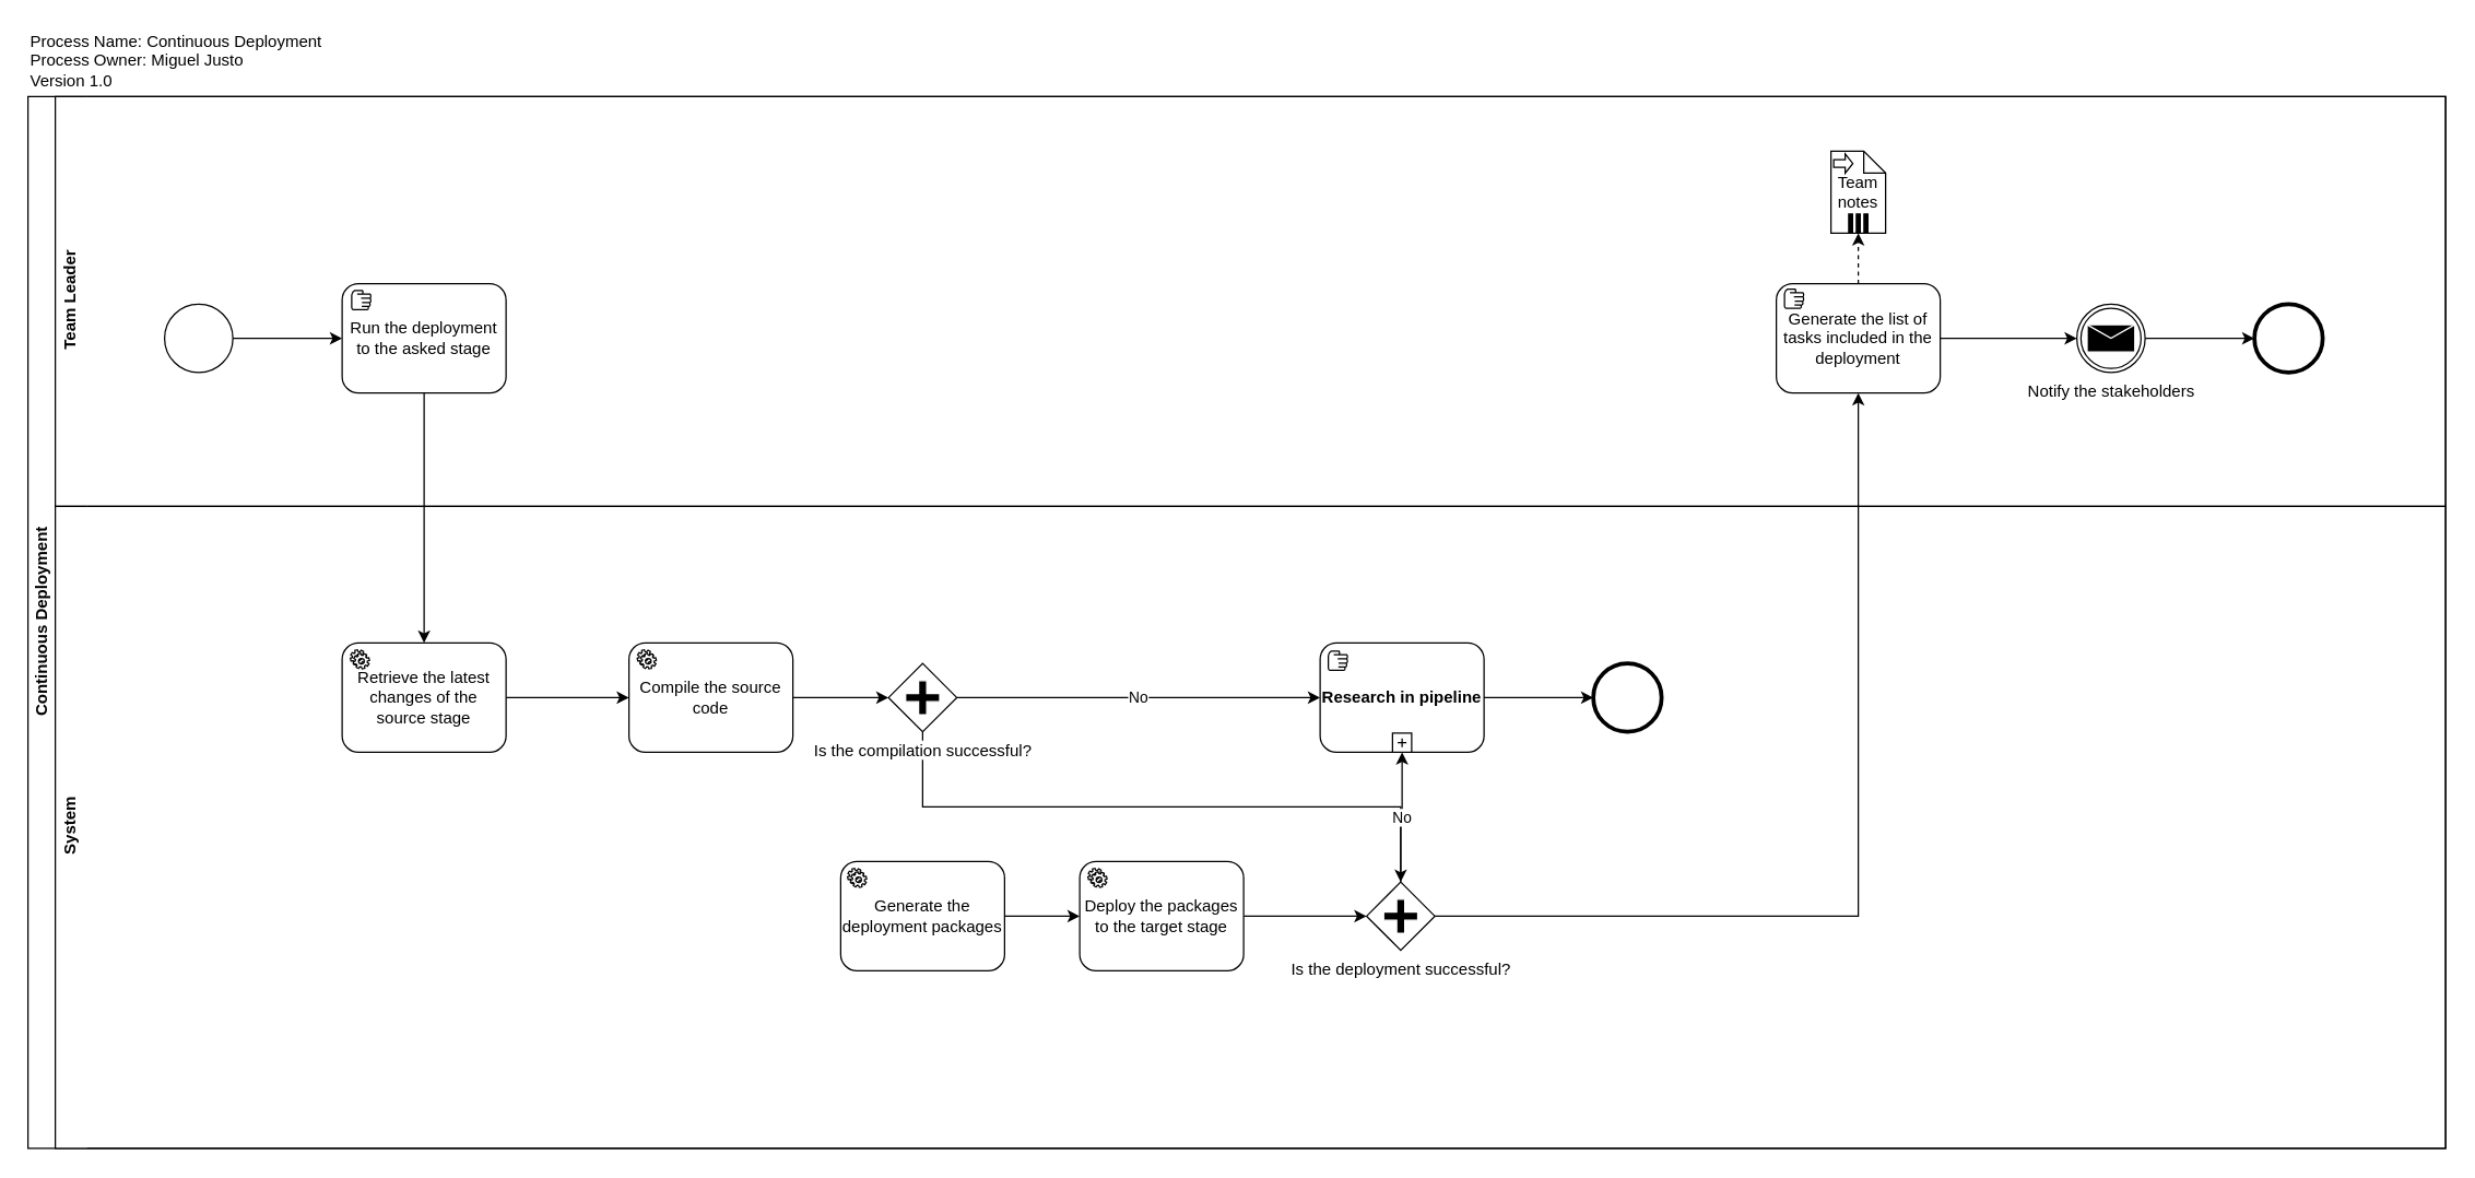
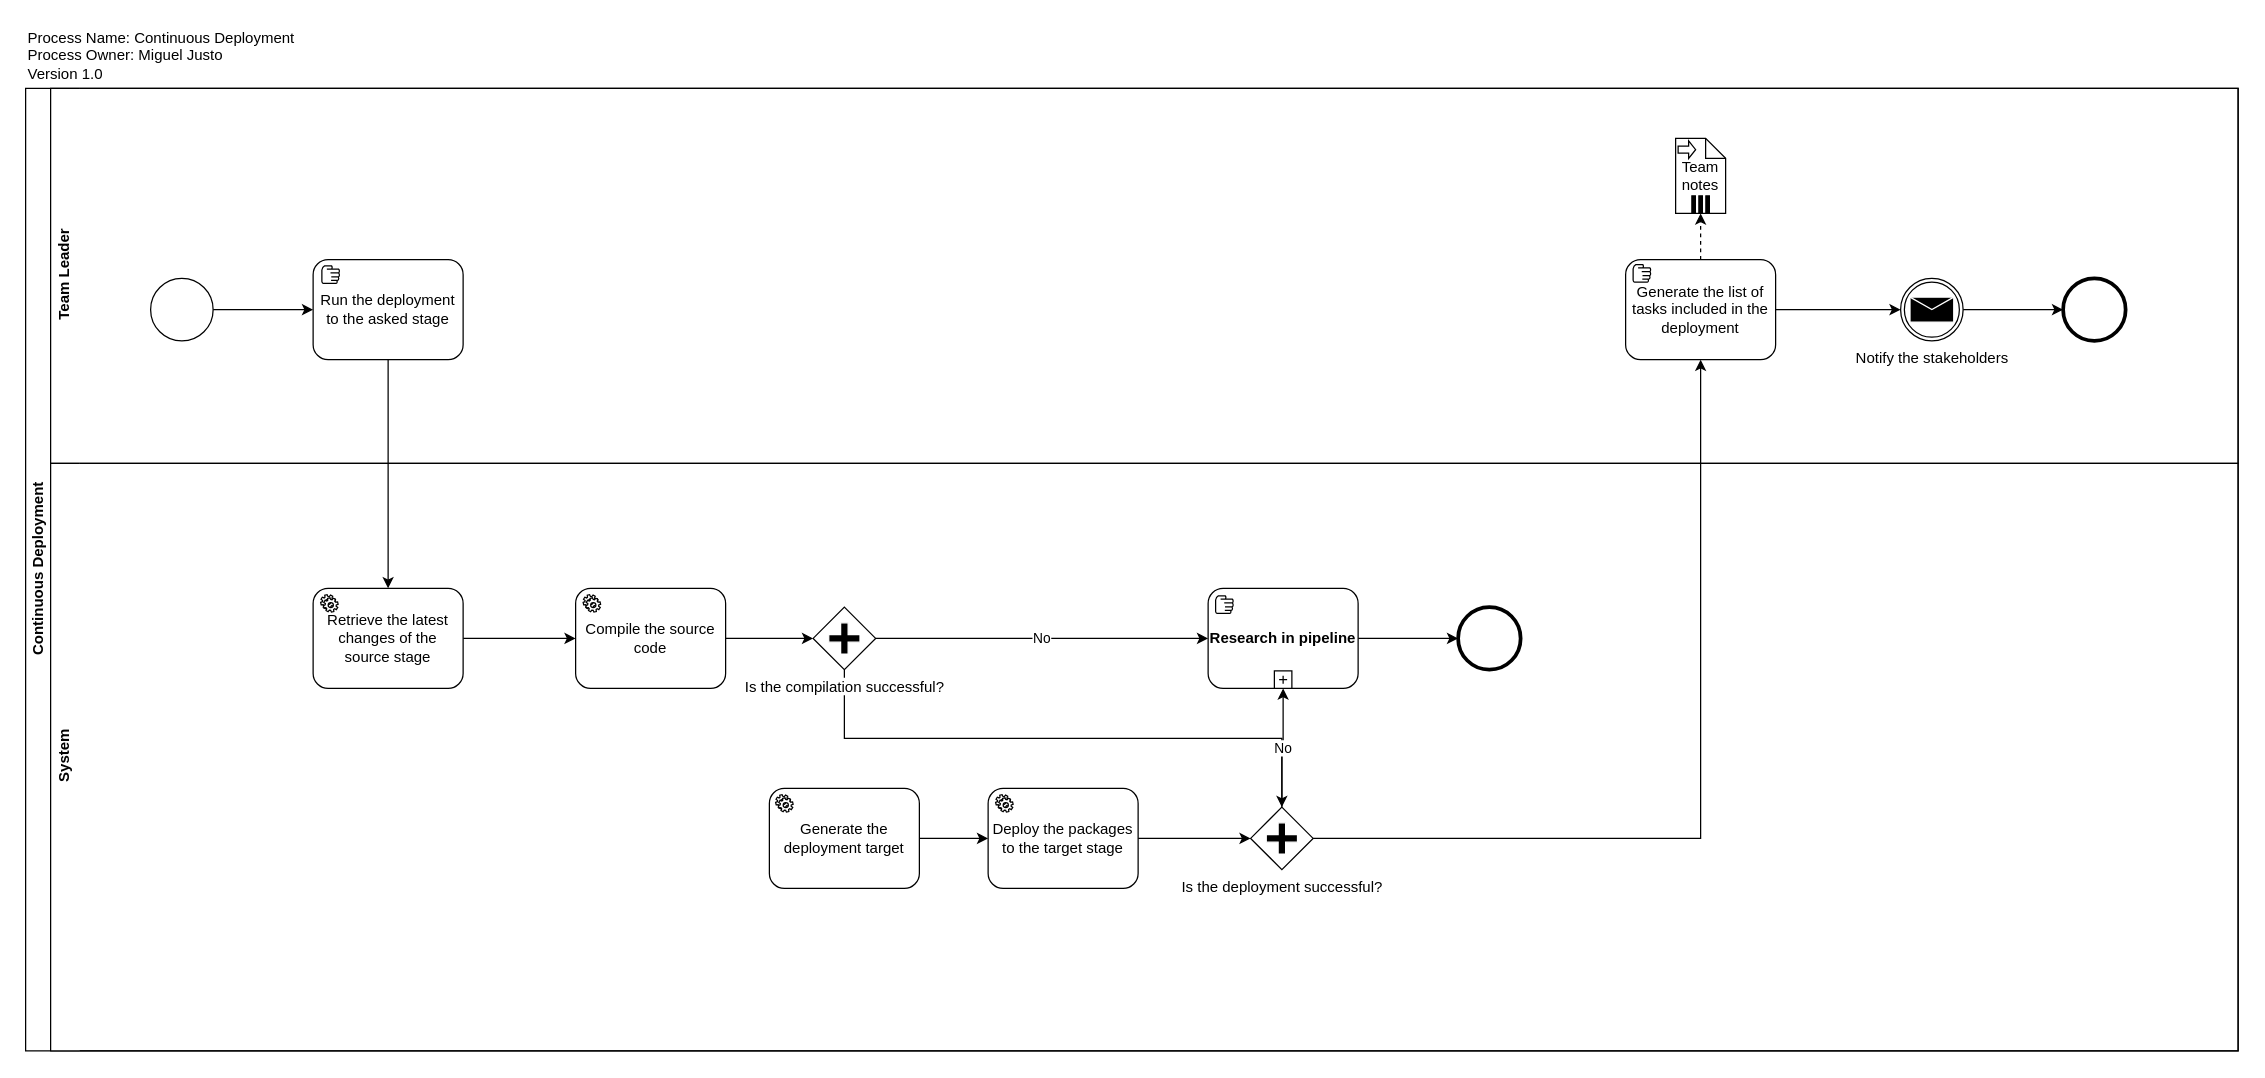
- <mxCell id="25" value="Generate the deployment packages" style="shape=ext;rounded=1;html=1;whiteSpace=wrap;" vertex="1" parent="9"><mxGeometry x="575" y="260" width="120" height="80" as="geometry" /></mxCell>
+ <mxCell id="25" value="Generate the deployment target" style="shape=ext;rounded=1;html=1;whiteSpace=wrap;" vertex="1" parent="9"><mxGeometry x="575" y="260" width="120" height="80" as="geometry" /></mxCell>
